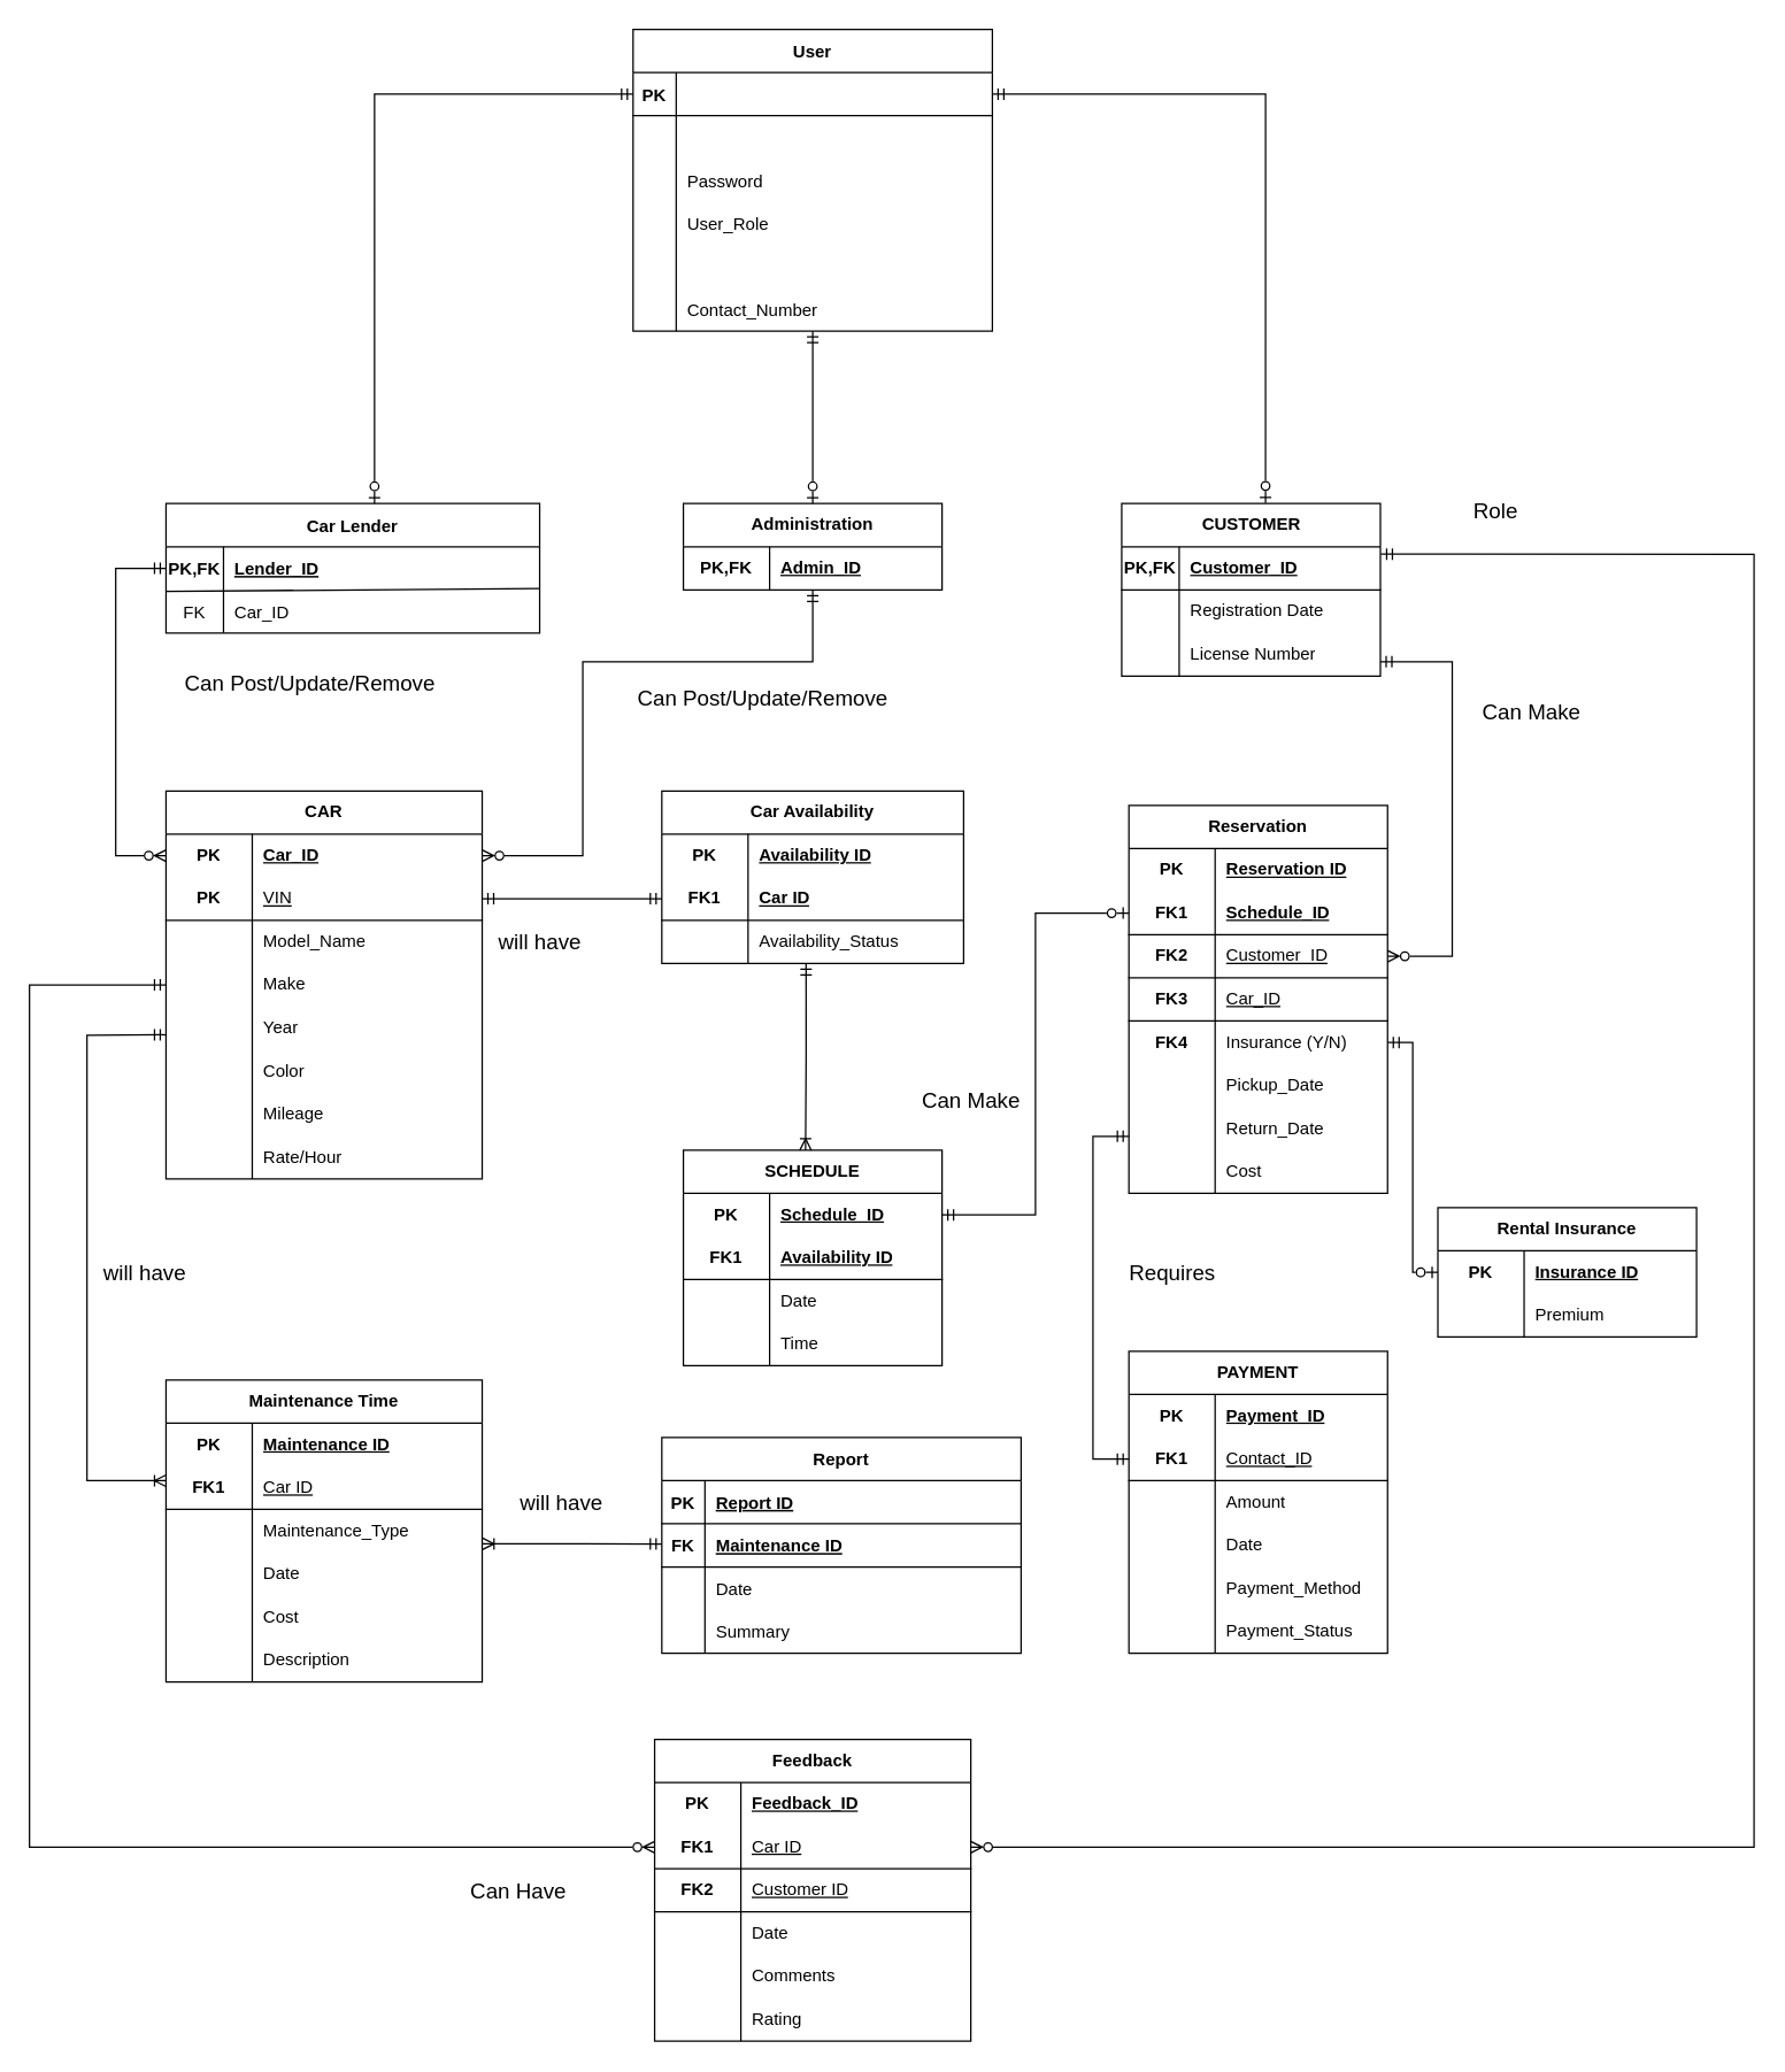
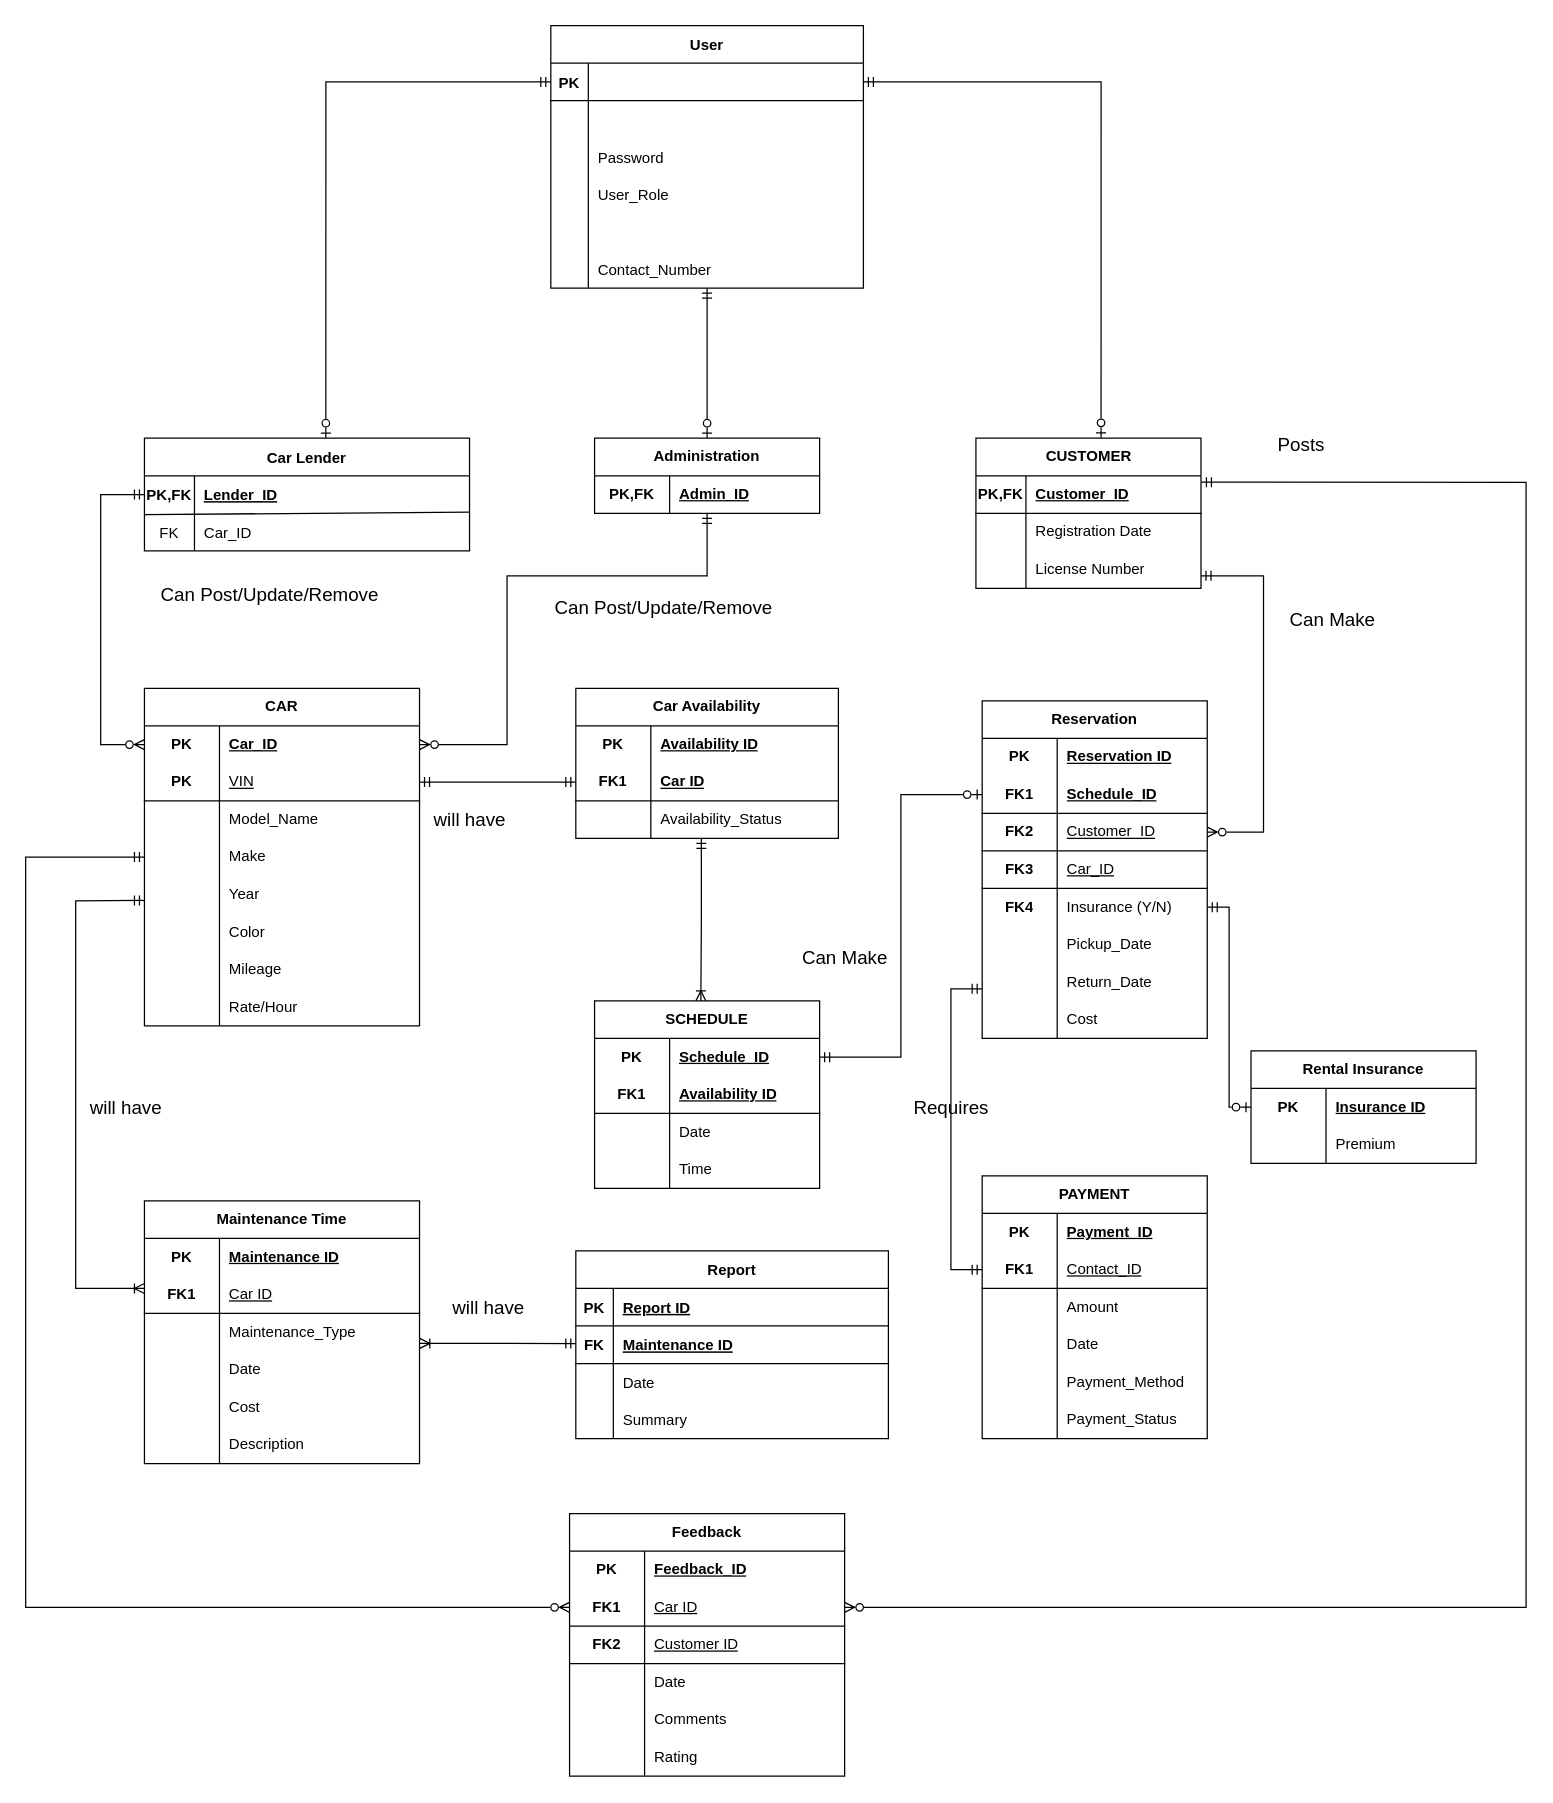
- <mxCell id="213" value="&lt;span style=&quot;font-size: 15px;&quot;&gt;Role&lt;/span&gt;" style="text;html=1;align=center;verticalAlign=middle;resizable=0;points=[];autosize=1;strokeColor=none;fillColor=none;" vertex="1" parent="1"><mxGeometry x="1010" y="340" width="60" height="30" as="geometry" /></mxCell>
+ <mxCell id="213" value="&lt;span style=&quot;font-size: 15px;&quot;&gt;Posts&lt;/span&gt;" style="text;html=1;align=center;verticalAlign=middle;resizable=0;points=[];autosize=1;strokeColor=none;fillColor=none;" vertex="1" parent="1"><mxGeometry x="1010" y="340" width="60" height="30" as="geometry" /></mxCell>
- <mxCell id="215" value="&lt;span style=&quot;font-size: 15px;&quot;&gt;Requires&lt;/span&gt;" style="text;html=1;align=center;verticalAlign=middle;resizable=0;points=[];autosize=1;strokeColor=none;fillColor=none;" vertex="1" parent="1"><mxGeometry x="775" y="870" width="80" height="30" as="geometry" /></mxCell>
+ <mxCell id="215" value="&lt;span style=&quot;font-size: 15px;&quot;&gt;Requires&lt;/span&gt;" style="text;html=1;align=center;verticalAlign=middle;resizable=0;points=[];autosize=1;strokeColor=none;fillColor=none;" vertex="1" parent="1"><mxGeometry x="720" y="870" width="80" height="30" as="geometry" /></mxCell>
- <mxCell id="40" value="&lt;font style=&quot;font-size: 15px;&quot;&gt;Can Have&lt;/font&gt;" style="text;html=1;align=center;verticalAlign=middle;resizable=0;points=[];autosize=1;strokeColor=none;fillColor=none;" parent="1" vertex="1"><mxGeometry x="315" y="1300" width="90" height="30" as="geometry" /></mxCell>
